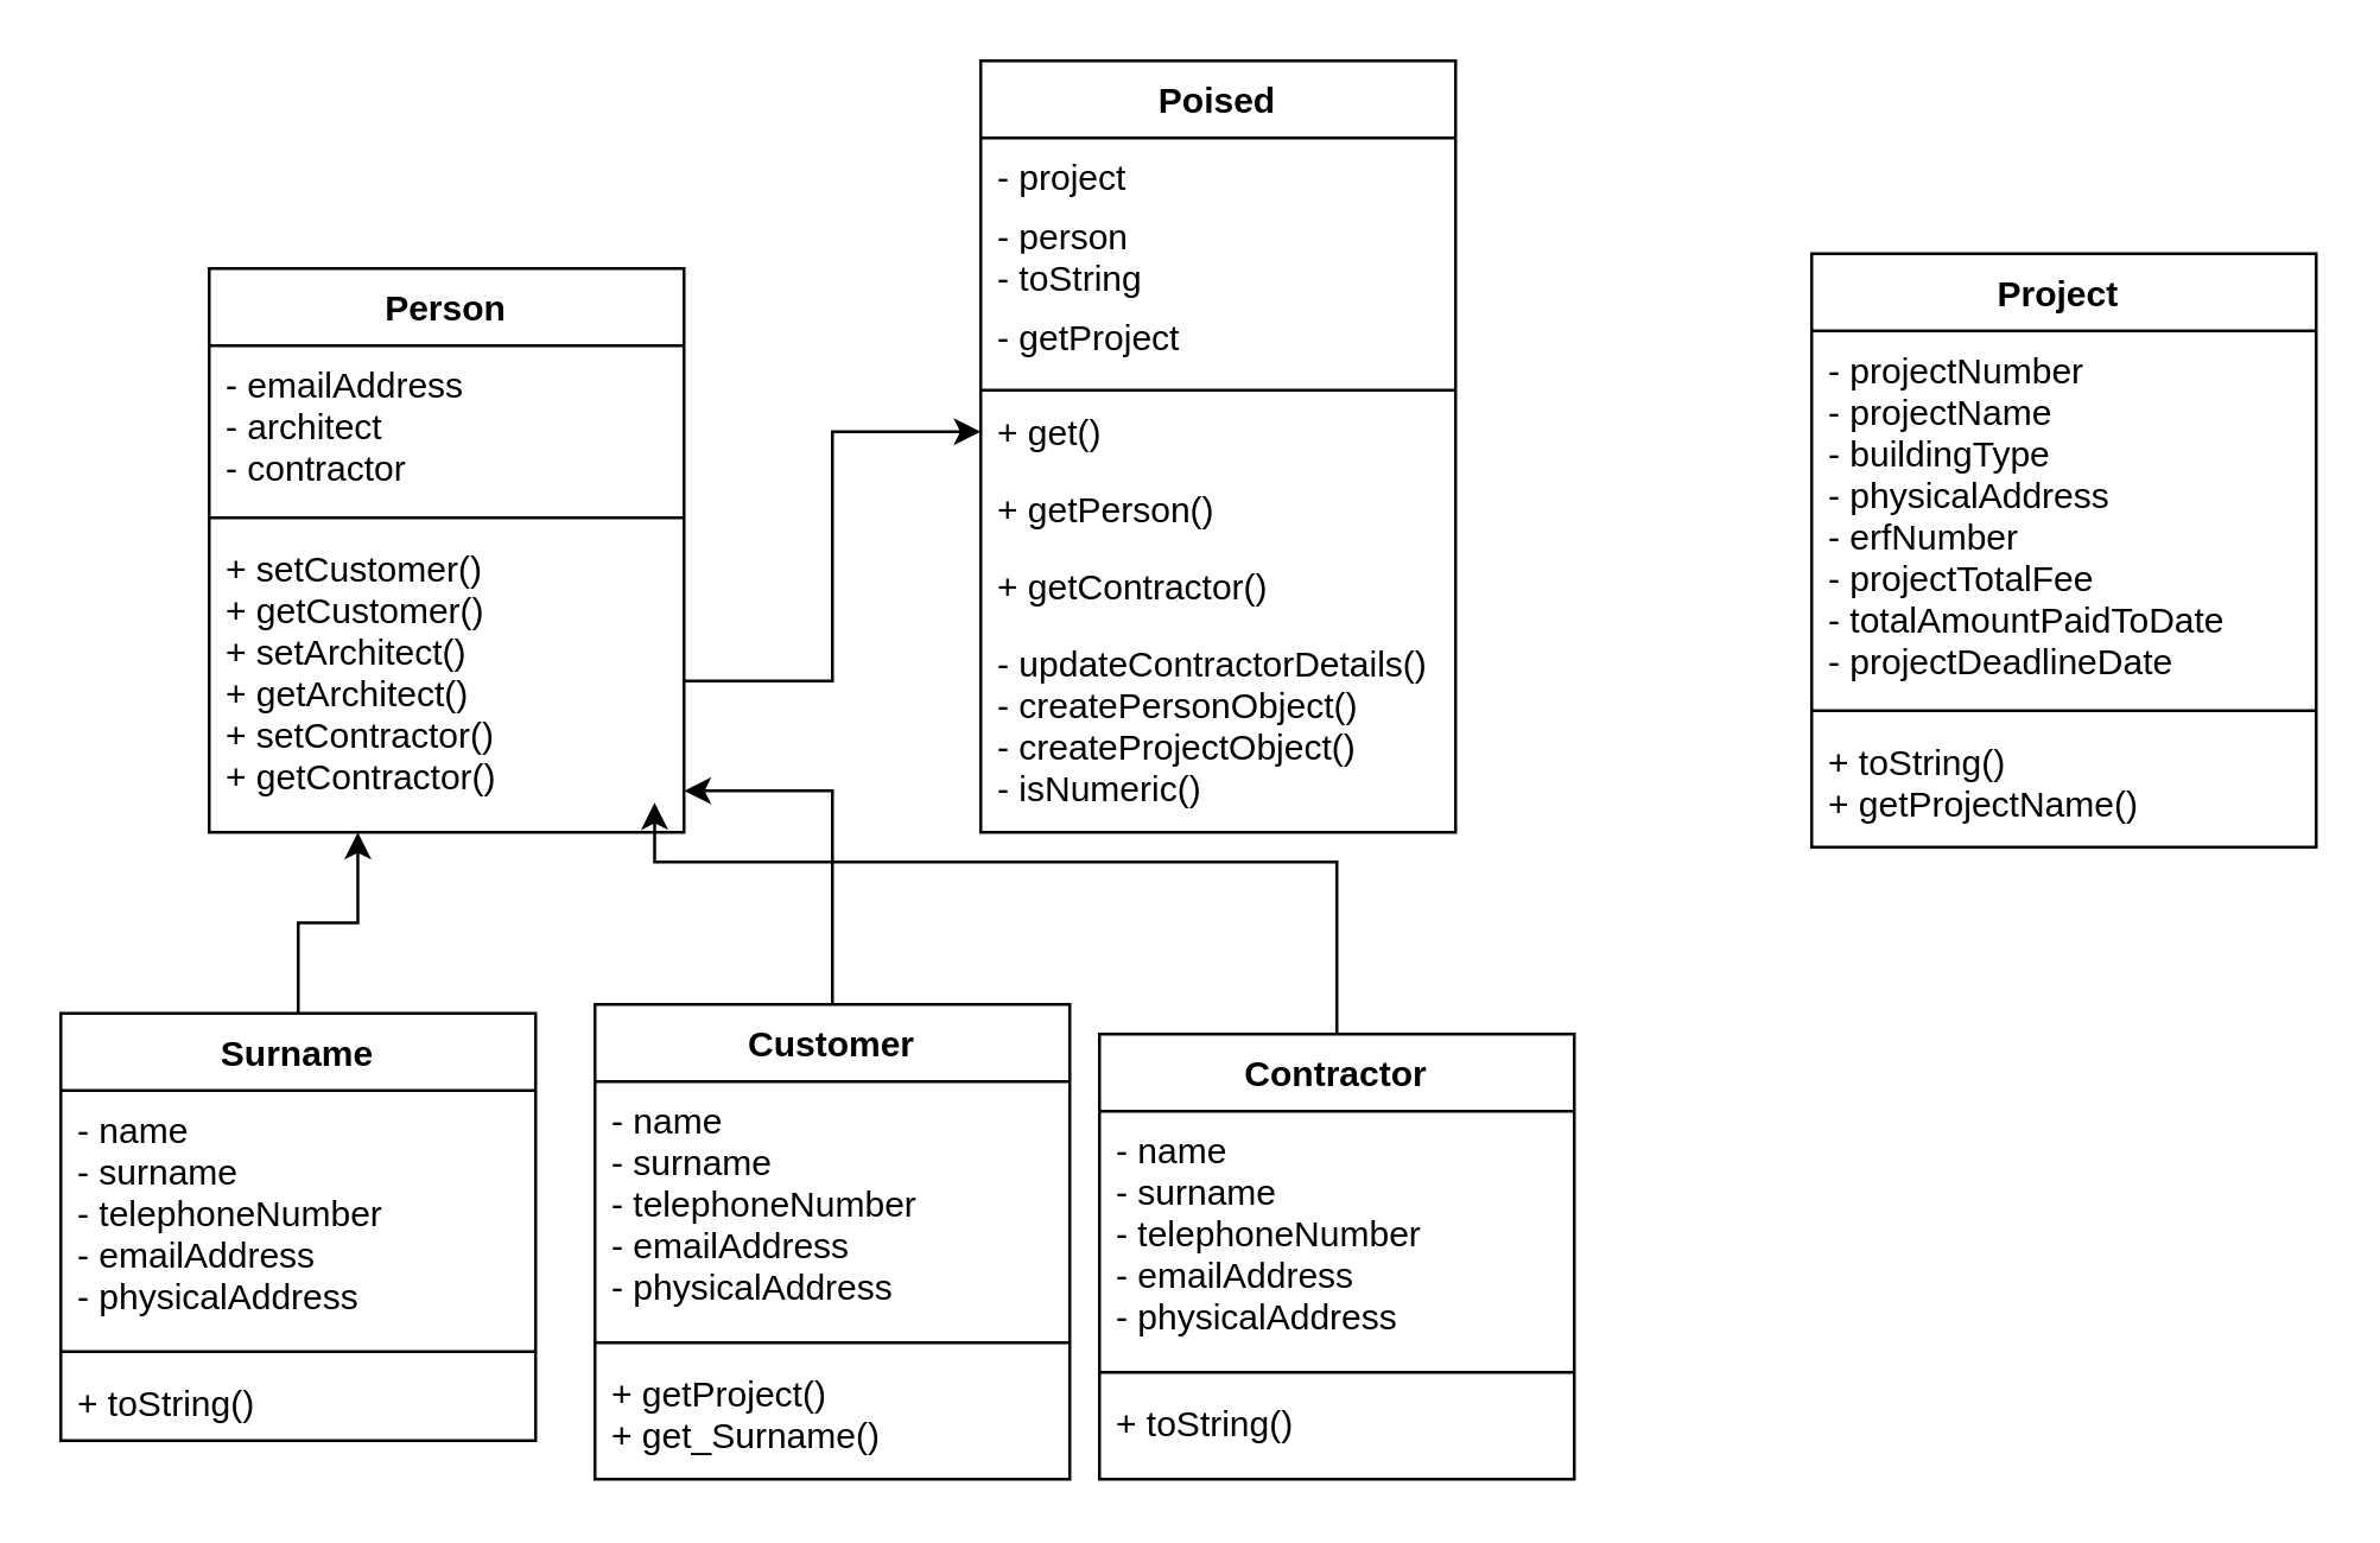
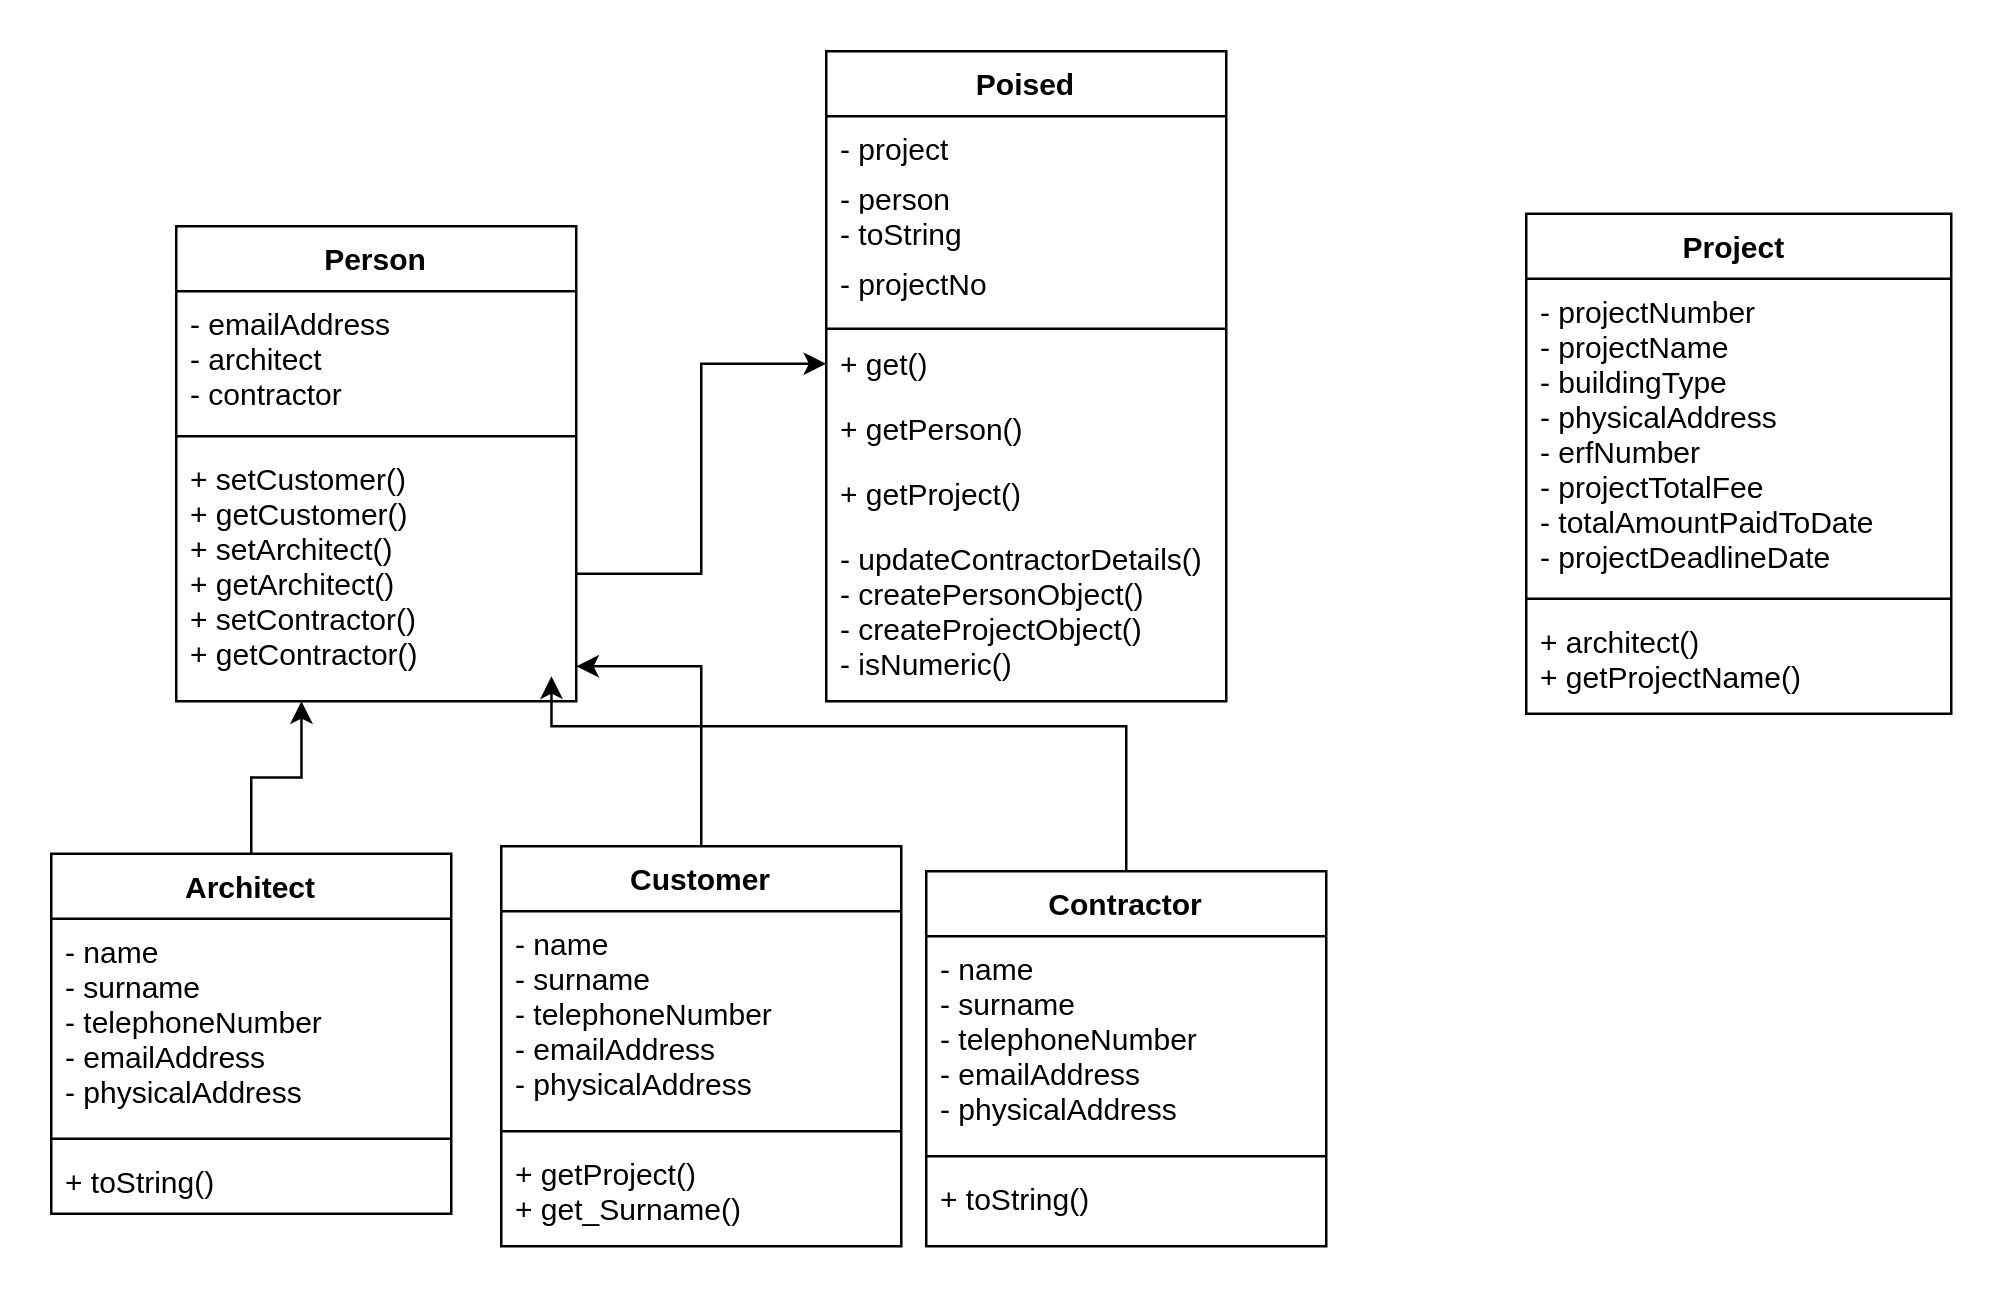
- <mxCell id="11" value="- getProject" style="text;strokeColor=none;fillColor=none;align=left;verticalAlign=top;spacingLeft=4;spacingRight=4;overflow=hidden;rotatable=0;points=[[0,0.5],[1,0.5]];portConstraint=eastwest;" parent="7" vertex="1"><mxGeometry y="80" width="160" height="30" as="geometry" /></mxCell>
+ <mxCell id="11" value="- projectNo" style="text;strokeColor=none;fillColor=none;align=left;verticalAlign=top;spacingLeft=4;spacingRight=4;overflow=hidden;rotatable=0;points=[[0,0.5],[1,0.5]];portConstraint=eastwest;" parent="7" vertex="1"><mxGeometry y="80" width="160" height="30" as="geometry" /></mxCell>
- <mxCell id="15" value="+ getContractor()" style="text;strokeColor=none;fillColor=none;align=left;verticalAlign=top;spacingLeft=4;spacingRight=4;overflow=hidden;rotatable=0;points=[[0,0.5],[1,0.5]];portConstraint=eastwest;" parent="7" vertex="1"><mxGeometry y="164" width="160" height="26" as="geometry" /></mxCell>
+ <mxCell id="15" value="+ getProject()" style="text;strokeColor=none;fillColor=none;align=left;verticalAlign=top;spacingLeft=4;spacingRight=4;overflow=hidden;rotatable=0;points=[[0,0.5],[1,0.5]];portConstraint=eastwest;" parent="7" vertex="1"><mxGeometry y="164" width="160" height="26" as="geometry" /></mxCell>
- <mxCell id="30" value="+ toString()&#10;+ getProjectName()" style="text;strokeColor=none;fillColor=none;align=left;verticalAlign=top;spacingLeft=4;spacingRight=4;overflow=hidden;rotatable=0;points=[[0,0.5],[1,0.5]];portConstraint=eastwest;" parent="27" vertex="1"><mxGeometry y="158" width="170" height="42" as="geometry" /></mxCell>
+ <mxCell id="30" value="+ architect()&#10;+ getProjectName()" style="text;strokeColor=none;fillColor=none;align=left;verticalAlign=top;spacingLeft=4;spacingRight=4;overflow=hidden;rotatable=0;points=[[0,0.5],[1,0.5]];portConstraint=eastwest;" parent="27" vertex="1"><mxGeometry y="158" width="170" height="42" as="geometry" /></mxCell>
- <mxCell id="18" value="Surname" style="swimlane;fontStyle=1;align=center;verticalAlign=top;childLayout=stackLayout;horizontal=1;startSize=26;horizontalStack=0;resizeParent=1;resizeParentMax=0;resizeLast=0;collapsible=1;marginBottom=0;" parent="1" vertex="1"><mxGeometry x="20" y="341" width="160" height="144" as="geometry" /></mxCell>
+ <mxCell id="18" value="Architect" style="swimlane;fontStyle=1;align=center;verticalAlign=top;childLayout=stackLayout;horizontal=1;startSize=26;horizontalStack=0;resizeParent=1;resizeParentMax=0;resizeLast=0;collapsible=1;marginBottom=0;" parent="1" vertex="1"><mxGeometry x="20" y="341" width="160" height="144" as="geometry" /></mxCell>
